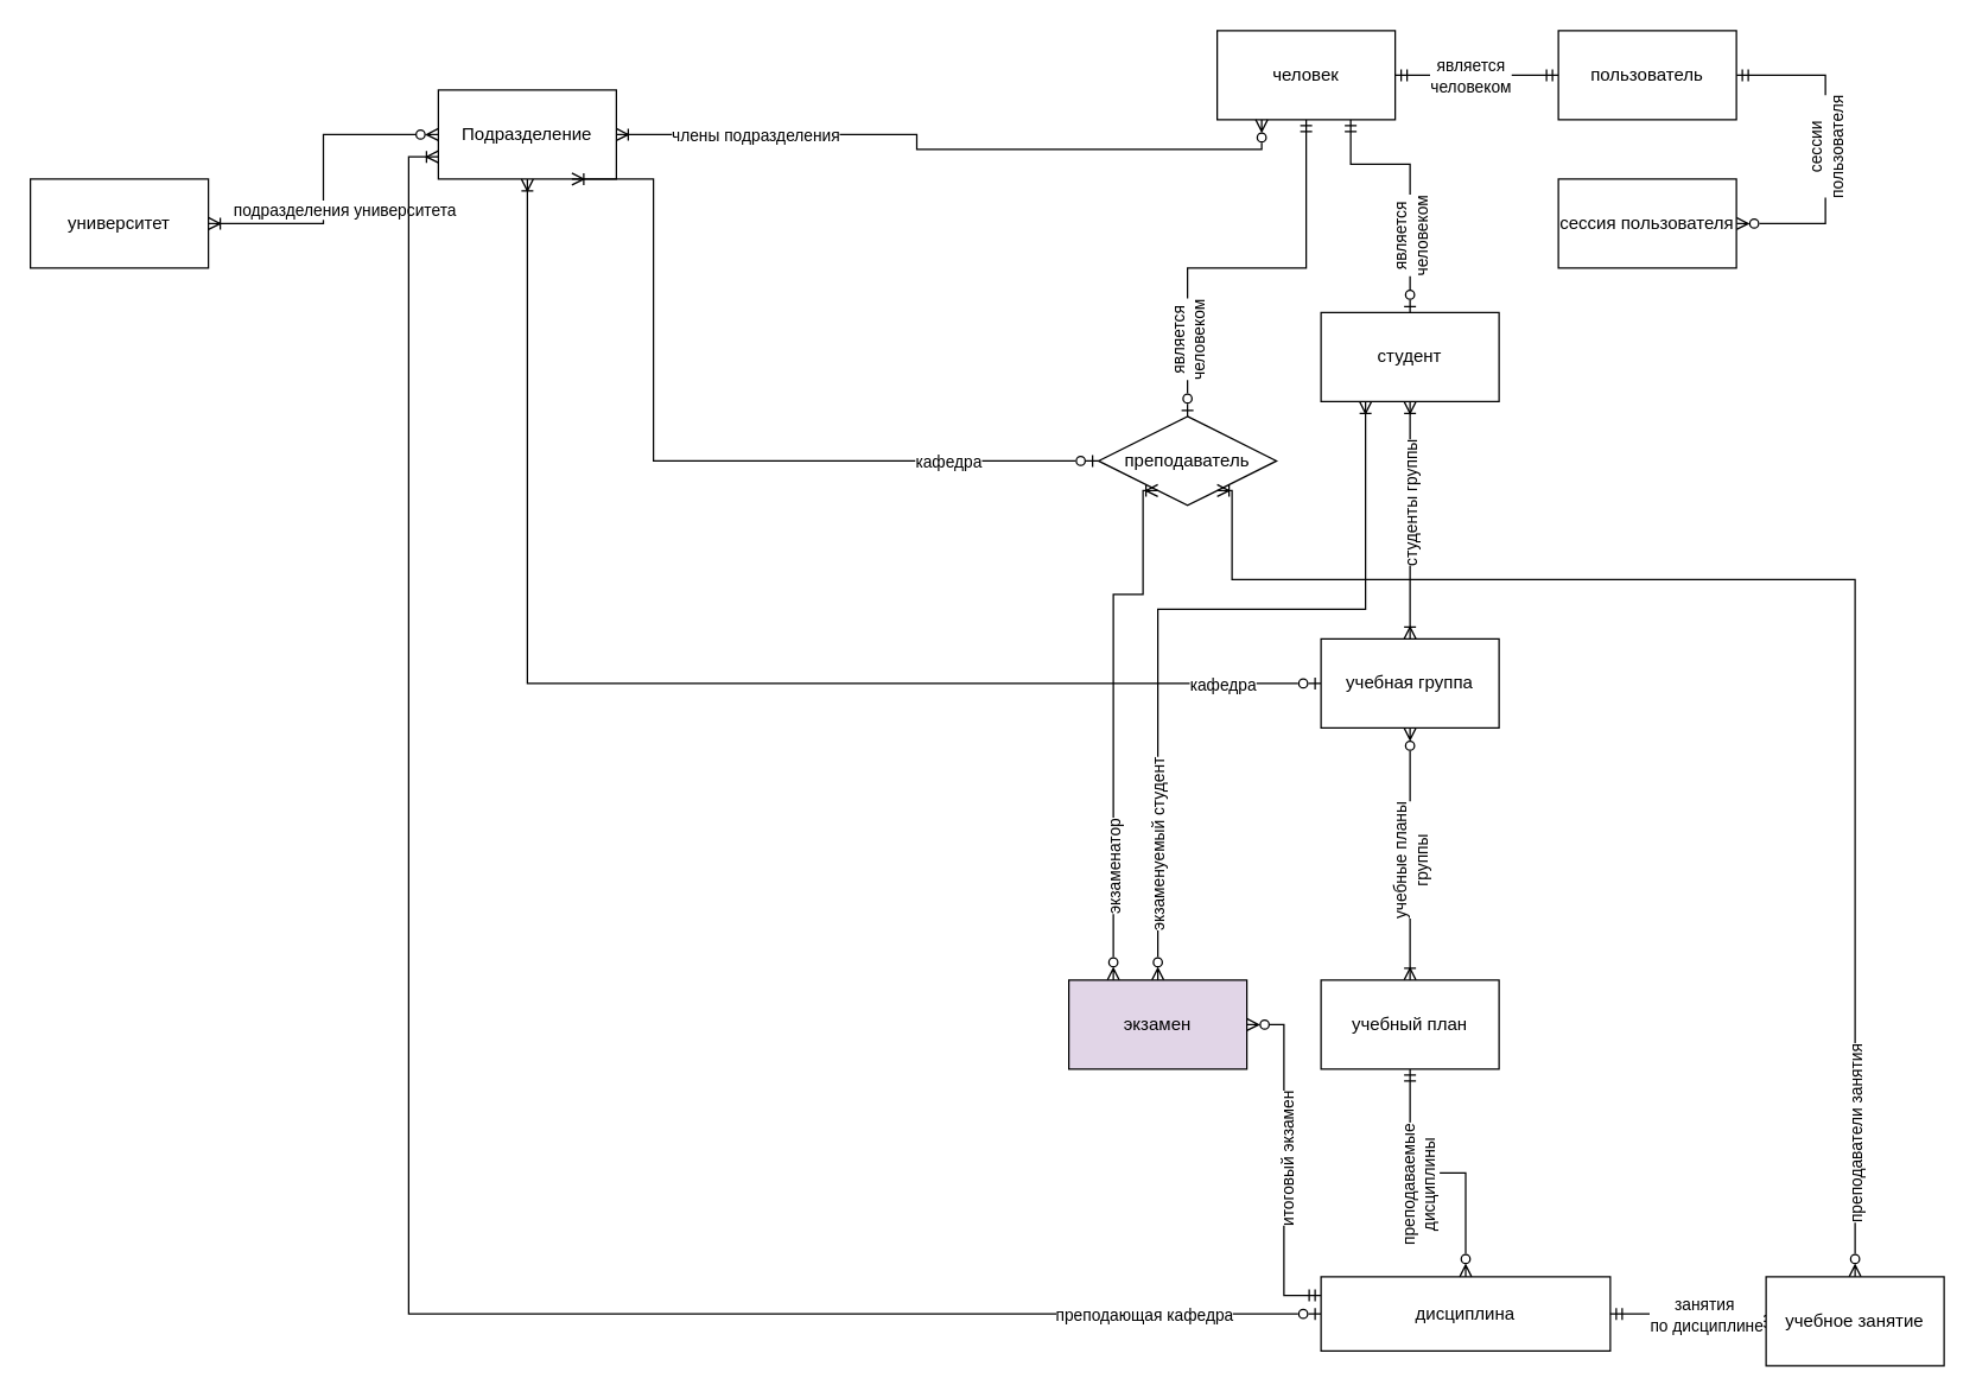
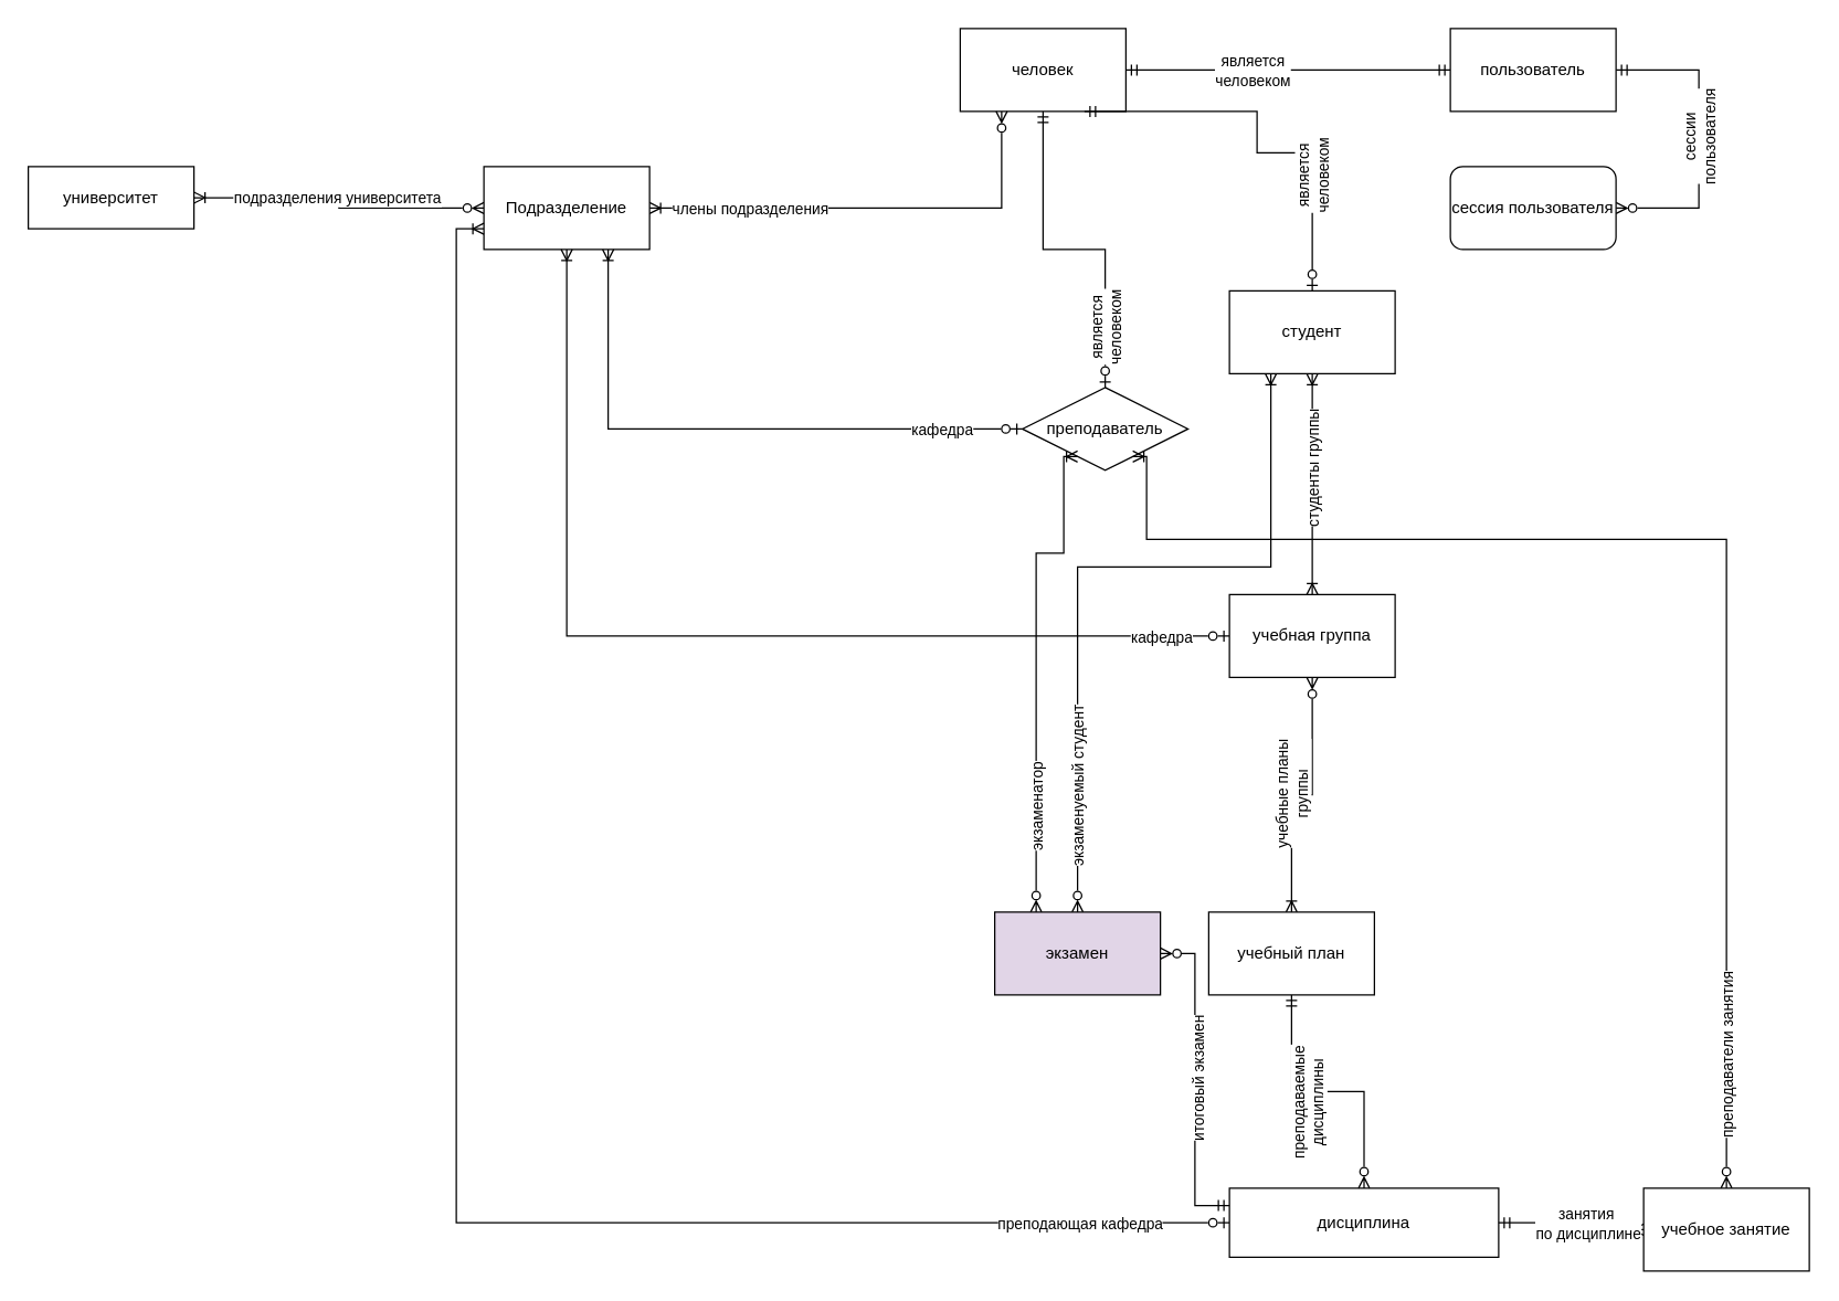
- <mxCell id="4" value="человек" style="rounded=0;whiteSpace=wrap;html=1;" parent="1" vertex="1"><mxGeometry x="820" y="20" width="120" height="60" as="geometry" /></mxCell>
+ <mxCell id="4" value="человек" style="rounded=0;whiteSpace=wrap;html=1;" parent="1" vertex="1"><mxGeometry x="695" y="20" width="120" height="60" as="geometry" /></mxCell>
- <mxCell id="9" value="Подразделение" style="rounded=0;whiteSpace=wrap;html=1;" parent="1" vertex="1"><mxGeometry x="295" y="60" width="120" height="60" as="geometry" /></mxCell>
+ <mxCell id="9" value="Подразделение" style="rounded=0;whiteSpace=wrap;html=1;" parent="1" vertex="1"><mxGeometry x="350" y="120" width="120" height="60" as="geometry" /></mxCell>
- <mxCell id="10" value="университет" style="rounded=0;whiteSpace=wrap;html=1;" parent="1" vertex="1"><mxGeometry x="20" y="120" width="120" height="60" as="geometry" /></mxCell>
+ <mxCell id="10" value="университет" style="rounded=0;whiteSpace=wrap;html=1;" parent="1" vertex="1"><mxGeometry x="20" y="120" width="120" height="45" as="geometry" /></mxCell>
- <mxCell id="47" value="сессия пользователя" style="rounded=0;whiteSpace=wrap;html=1;" vertex="1" parent="1"><mxGeometry x="1050" y="120" width="120" height="60" as="geometry" /></mxCell>
+ <mxCell id="47" value="сессия пользователя" style="whiteSpace=wrap;html=1;rounded=1;" vertex="1" parent="1"><mxGeometry x="1050" y="120" width="120" height="60" as="geometry" /></mxCell>
- <mxCell id="26" value="учебный план" style="rounded=0;whiteSpace=wrap;html=1;" parent="1" vertex="1"><mxGeometry x="890" y="660" width="120" height="60" as="geometry" /></mxCell>
+ <mxCell id="26" value="учебный план" style="rounded=0;whiteSpace=wrap;html=1;" parent="1" vertex="1"><mxGeometry x="875" y="660" width="120" height="60" as="geometry" /></mxCell>
